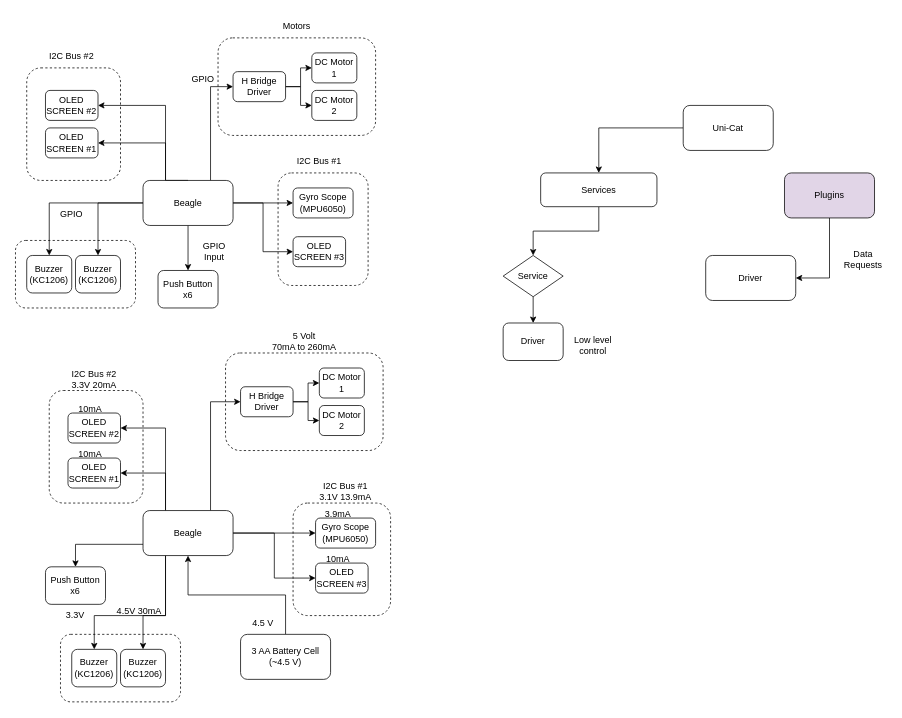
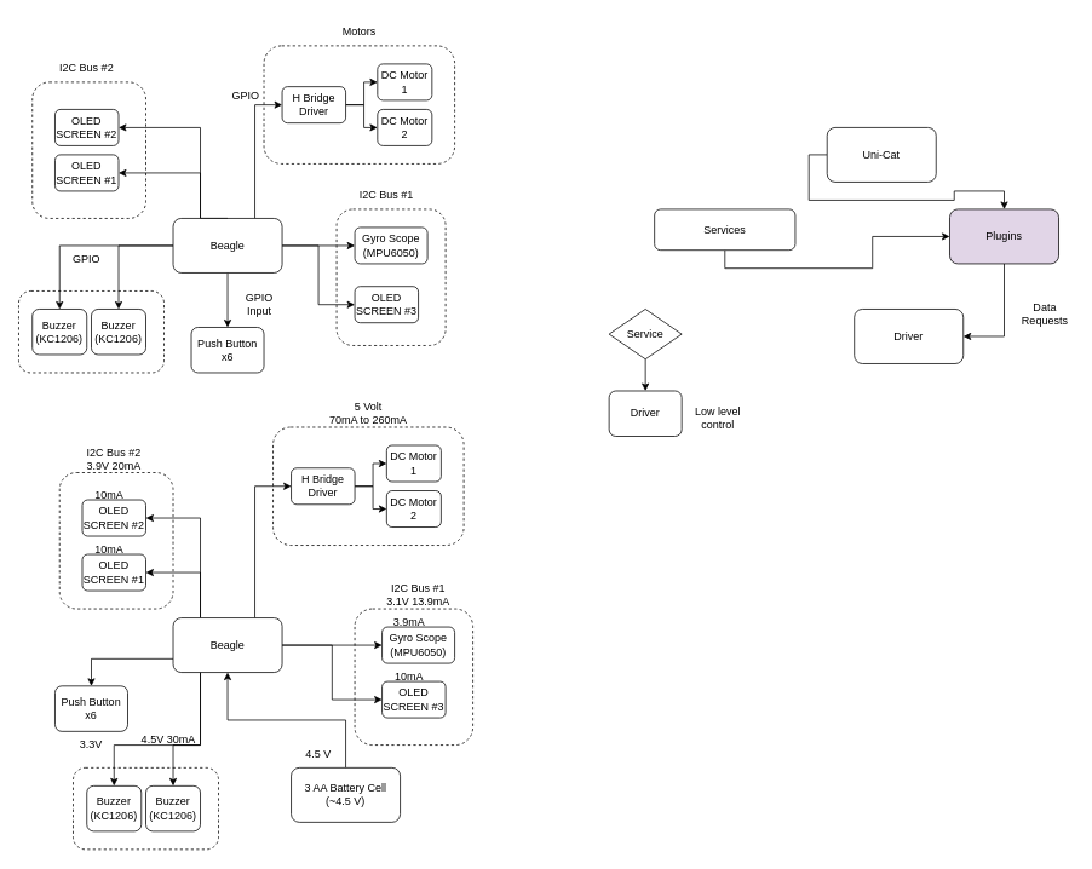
- <mxCell id="70" style="edgeStyle=orthogonalEdgeStyle;rounded=0;orthogonalLoop=1;jettySize=auto;html=1;exitX=0;exitY=0.5;exitDx=0;exitDy=0;entryX=0.5;entryY=0;entryDx=0;entryDy=0;" edge="1" parent="1" source="71" target="73"><mxGeometry relative="1" as="geometry" /></mxCell>
+ <mxCell id="70" style="edgeStyle=orthogonalEdgeStyle;rounded=0;orthogonalLoop=1;jettySize=auto;html=1;exitX=0;exitY=0.5;exitDx=0;exitDy=0;" edge="1" parent="1" source="71" target="75"><mxGeometry relative="1" as="geometry" /></mxCell>
- <mxCell id="72" style="edgeStyle=orthogonalEdgeStyle;rounded=0;orthogonalLoop=1;jettySize=auto;html=1;exitX=0.5;exitY=1;exitDx=0;exitDy=0;entryX=0.5;entryY=0;entryDx=0;entryDy=0;" edge="1" parent="1" source="73" target="77"><mxGeometry relative="1" as="geometry" /></mxCell>
+ <mxCell id="72" style="edgeStyle=orthogonalEdgeStyle;rounded=0;orthogonalLoop=1;jettySize=auto;html=1;exitX=0.5;exitY=1;exitDx=0;exitDy=0;" edge="1" parent="1" source="73" target="75"><mxGeometry relative="1" as="geometry" /></mxCell>
- <mxCell id="54" value="I2C Bus #2 3.3V 20mA" style="text;html=1;align=center;verticalAlign=middle;whiteSpace=wrap;rounded=0;" parent="1" vertex="1"><mxGeometry x="90" y="490" width="70" height="30" as="geometry" /></mxCell>
+ <mxCell id="54" value="I2C Bus #2 3.9V 20mA" style="text;html=1;align=center;verticalAlign=middle;whiteSpace=wrap;rounded=0;" parent="1" vertex="1"><mxGeometry x="90" y="490" width="70" height="30" as="geometry" /></mxCell>
